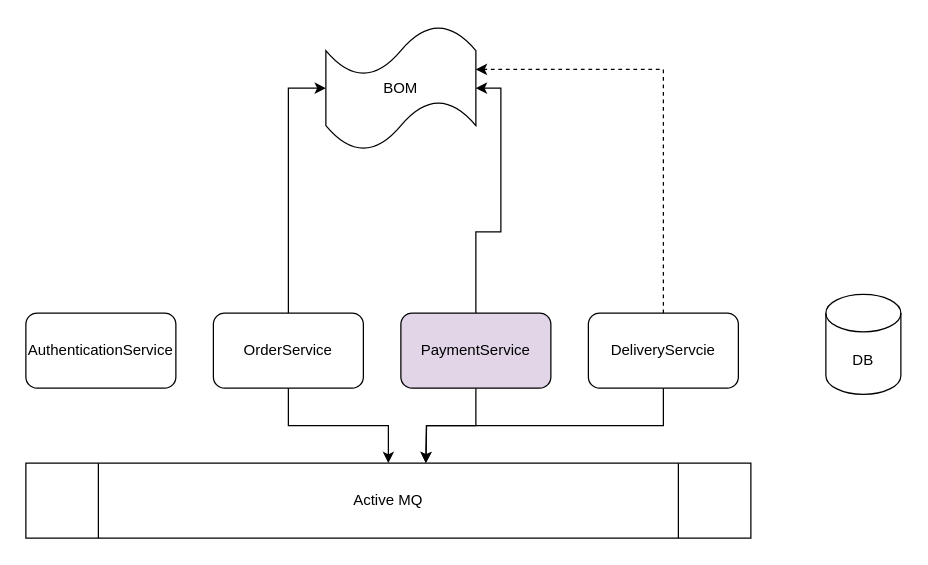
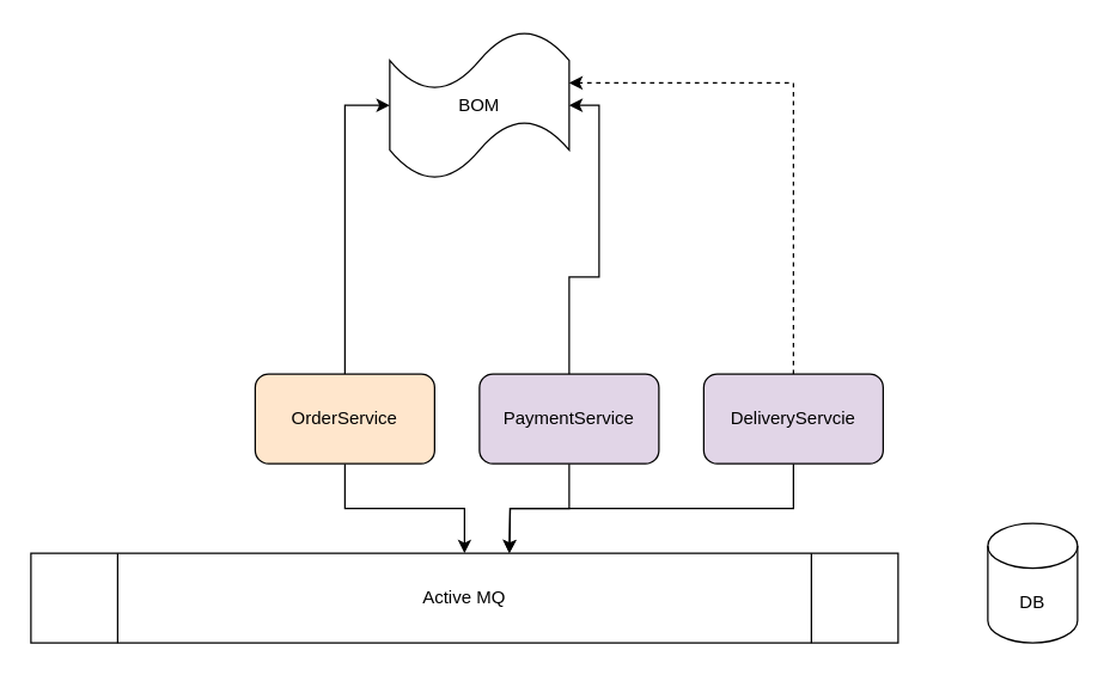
- <mxCell id="14" value="DB" style="shape=cylinder3;whiteSpace=wrap;html=1;boundedLbl=1;backgroundOutline=1;size=15;" vertex="1" parent="1"><mxGeometry x="660" y="235" width="60" height="80" as="geometry" /></mxCell>
+ <mxCell id="14" value="DB" style="shape=cylinder3;whiteSpace=wrap;html=1;boundedLbl=1;backgroundOutline=1;size=15;" vertex="1" parent="1"><mxGeometry x="660" y="350" width="60" height="80" as="geometry" /></mxCell>
- <mxCell id="13" value="AuthenticationService" style="rounded=1;whiteSpace=wrap;html=1;" vertex="1" parent="1"><mxGeometry x="20" y="250" width="120" height="60" as="geometry" /></mxCell>
- <mxCell id="5" value="OrderService" style="rounded=1;whiteSpace=wrap;html=1;" vertex="1" parent="1"><mxGeometry x="170" y="250" width="120" height="60" as="geometry" /></mxCell>
+ <mxCell id="5" value="OrderService" style="rounded=1;whiteSpace=wrap;html=1;fillColor=#ffe6cc;" vertex="1" parent="1"><mxGeometry x="170" y="250" width="120" height="60" as="geometry" /></mxCell>
- <mxCell id="8" value="DeliveryServcie" style="rounded=1;whiteSpace=wrap;html=1;" vertex="1" parent="1"><mxGeometry x="470" y="250" width="120" height="60" as="geometry" /></mxCell>
+ <mxCell id="8" value="DeliveryServcie" style="rounded=1;whiteSpace=wrap;html=1;fillColor=#e1d5e7;" vertex="1" parent="1"><mxGeometry x="470" y="250" width="120" height="60" as="geometry" /></mxCell>
